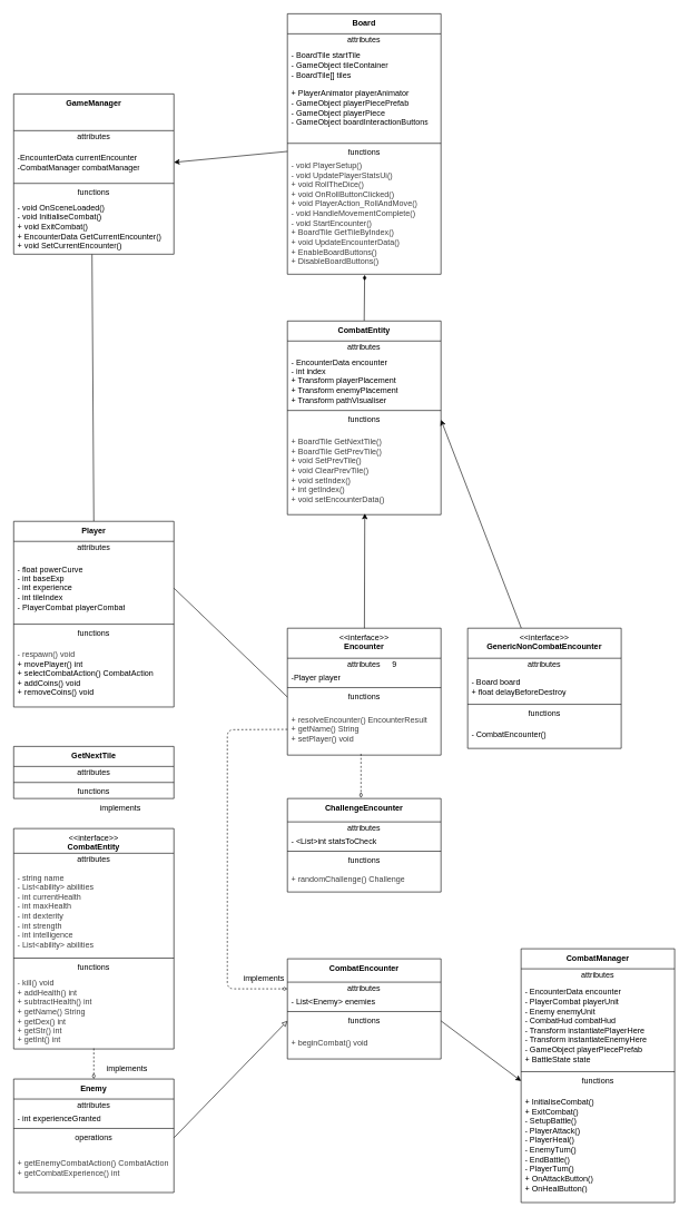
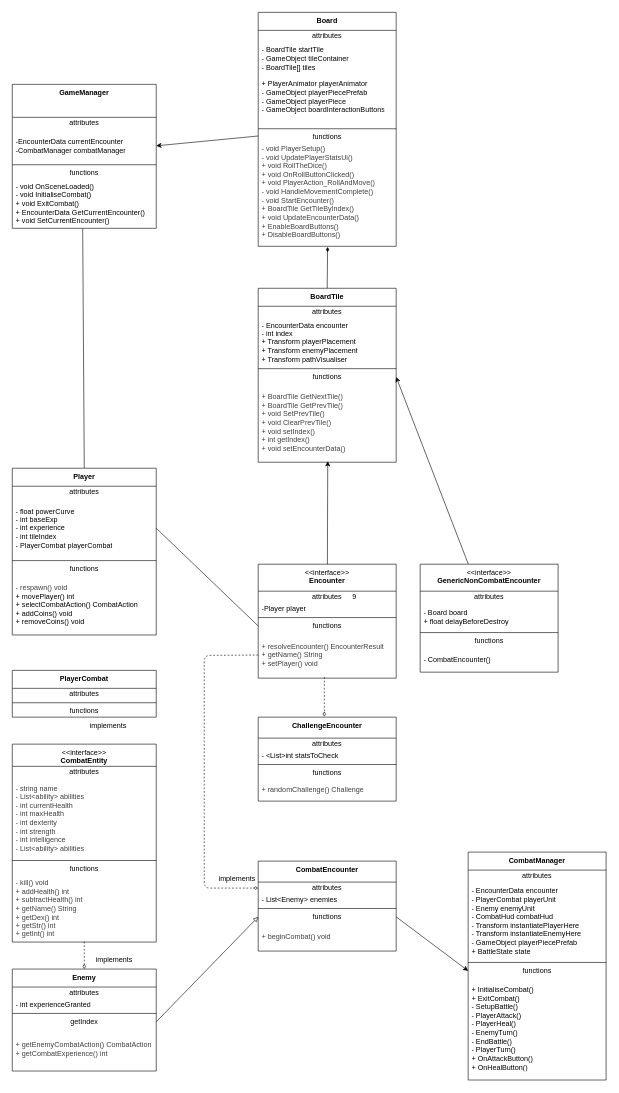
- <mxCell id="62" value="&lt;b&gt;CombatEntity&lt;/b&gt;" style="swimlane;fontStyle=0;align=center;verticalAlign=top;childLayout=stackLayout;horizontal=1;startSize=30;horizontalStack=0;resizeParent=1;resizeParentMax=0;resizeLast=0;collapsible=0;marginBottom=0;html=1;whiteSpace=wrap;" parent="1" vertex="1"><mxGeometry x="430" y="480" width="230" height="290" as="geometry" /></mxCell>
+ <mxCell id="62" value="&lt;b&gt;BoardTile&lt;/b&gt;" style="swimlane;fontStyle=0;align=center;verticalAlign=top;childLayout=stackLayout;horizontal=1;startSize=30;horizontalStack=0;resizeParent=1;resizeParentMax=0;resizeLast=0;collapsible=0;marginBottom=0;html=1;whiteSpace=wrap;" parent="1" vertex="1"><mxGeometry x="430" y="480" width="230" height="290" as="geometry" /></mxCell>
- <mxCell id="77" value="&lt;b&gt;GetNextTile&lt;/b&gt;" style="swimlane;fontStyle=0;align=center;verticalAlign=top;childLayout=stackLayout;horizontal=1;startSize=30;horizontalStack=0;resizeParent=1;resizeParentMax=0;resizeLast=0;collapsible=0;marginBottom=0;html=1;whiteSpace=wrap;" vertex="1" parent="1"><mxGeometry x="20" y="1117" width="240" height="78" as="geometry" /></mxCell>
+ <mxCell id="77" value="&lt;b&gt;PlayerCombat&lt;/b&gt;" style="swimlane;fontStyle=0;align=center;verticalAlign=top;childLayout=stackLayout;horizontal=1;startSize=30;horizontalStack=0;resizeParent=1;resizeParentMax=0;resizeLast=0;collapsible=0;marginBottom=0;html=1;whiteSpace=wrap;" vertex="1" parent="1"><mxGeometry x="20" y="1117" width="240" height="78" as="geometry" /></mxCell>
- <mxCell id="36" value="operations" style="text;html=1;strokeColor=none;fillColor=none;align=center;verticalAlign=middle;spacingLeft=4;spacingRight=4;overflow=hidden;rotatable=0;points=[[0,0.5],[1,0.5]];portConstraint=eastwest;whiteSpace=wrap;" parent="32" vertex="1"><mxGeometry y="78" width="240" height="20" as="geometry" /></mxCell>
+ <mxCell id="36" value="getIndex" style="text;html=1;strokeColor=none;fillColor=none;align=center;verticalAlign=middle;spacingLeft=4;spacingRight=4;overflow=hidden;rotatable=0;points=[[0,0.5],[1,0.5]];portConstraint=eastwest;whiteSpace=wrap;" parent="32" vertex="1"><mxGeometry y="78" width="240" height="20" as="geometry" /></mxCell>
